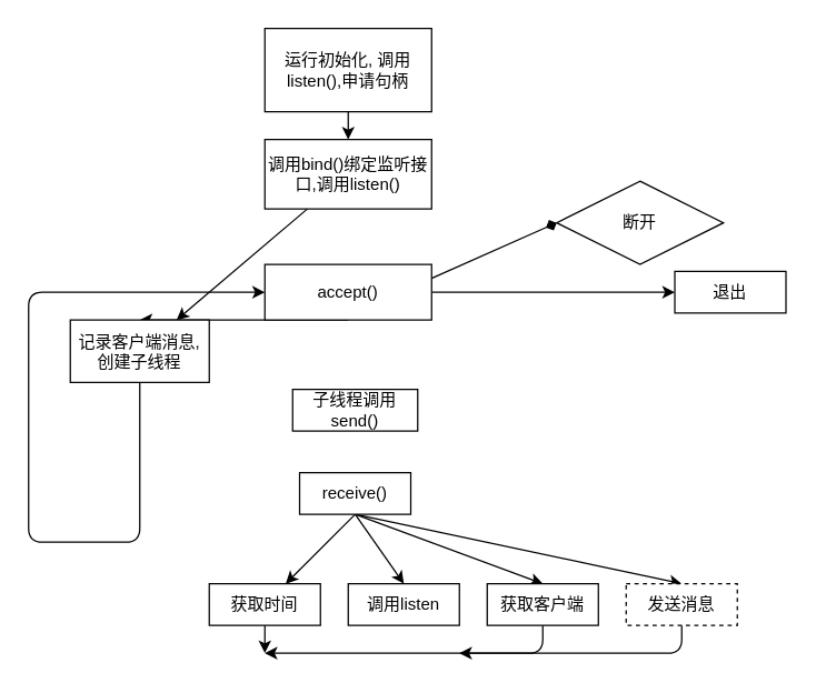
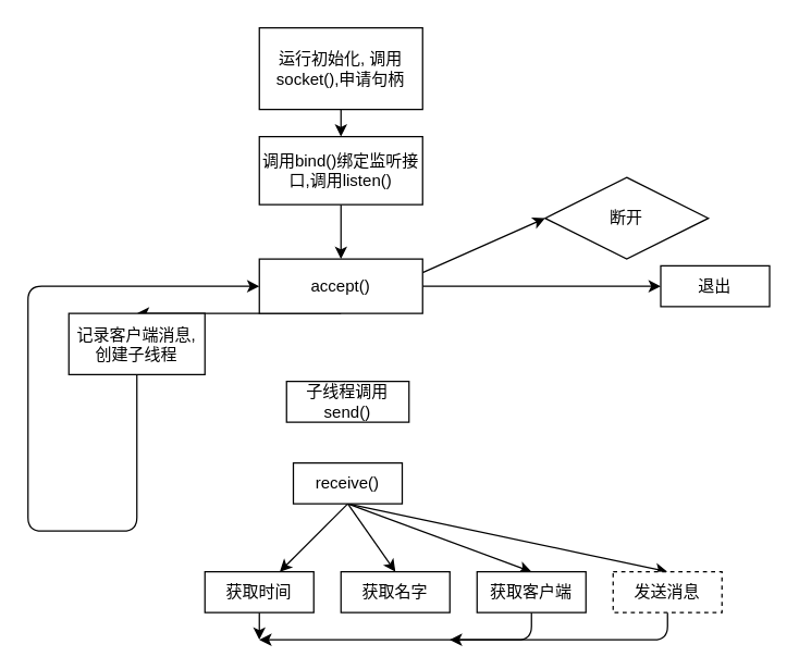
- <mxCell id="3" value="运行初始化, 调用listen(),申请句柄" style="rounded=0;whiteSpace=wrap;html=1;" vertex="1" parent="1"><mxGeometry x="190" y="20" width="120" height="60" as="geometry" /></mxCell>
+ <mxCell id="3" value="运行初始化, 调用socket(),申请句柄" style="rounded=0;whiteSpace=wrap;html=1;" vertex="1" parent="1"><mxGeometry x="190" y="20" width="120" height="60" as="geometry" /></mxCell>
- <mxCell id="8" style="edgeStyle=none;html=1;exitX=1;exitY=0.25;exitDx=0;exitDy=0;entryX=0;entryY=0.5;entryDx=0;entryDy=0;endArrow=diamond;" edge="1" parent="1" source="9" target="10"><mxGeometry relative="1" as="geometry" /></mxCell>
+ <mxCell id="8" style="edgeStyle=none;html=1;exitX=1;exitY=0.25;exitDx=0;exitDy=0;entryX=0;entryY=0.5;entryDx=0;entryDy=0;" edge="1" parent="1" source="9" target="10"><mxGeometry relative="1" as="geometry" /></mxCell>
- <mxCell id="4" value="" style="edgeStyle=none;html=1;" edge="1" parent="1" source="5" target="12"><mxGeometry relative="1" as="geometry" /></mxCell>
+ <mxCell id="4" value="" style="edgeStyle=none;html=1;" edge="1" parent="1" source="5" target="9"><mxGeometry relative="1" as="geometry" /></mxCell>
- <mxCell id="22" value="调用listen" style="whiteSpace=wrap;html=1;rounded=0;" vertex="1" parent="1"><mxGeometry x="250" y="420" width="80" height="30" as="geometry" /></mxCell>
+ <mxCell id="22" value="获取名字" style="whiteSpace=wrap;html=1;rounded=0;" vertex="1" parent="1"><mxGeometry x="250" y="420" width="80" height="30" as="geometry" /></mxCell>
